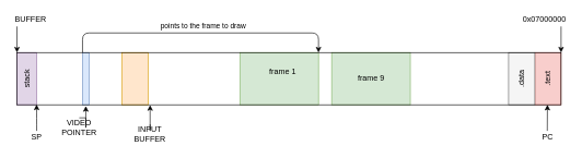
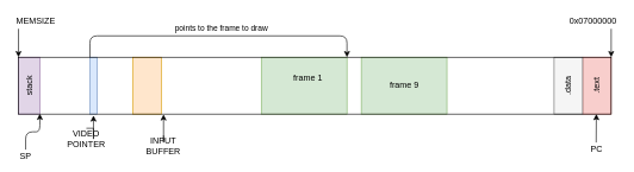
- <mxCell id="23" value="BUFFER" style="text;html=1;strokeColor=none;fillColor=none;align=left;verticalAlign=middle;whiteSpace=wrap;rounded=0;" parent="1" vertex="1"><mxGeometry x="20" y="20" width="80" height="20" as="geometry" /></mxCell>
+ <mxCell id="23" value="MEMSIZE" style="text;html=1;strokeColor=none;fillColor=none;align=left;verticalAlign=middle;whiteSpace=wrap;rounded=0;" parent="1" vertex="1"><mxGeometry x="20" y="20" width="80" height="20" as="geometry" /></mxCell>
- <mxCell id="11" value="SP" style="text;html=1;strokeColor=none;fillColor=none;align=center;verticalAlign=middle;whiteSpace=wrap;rounded=0;" parent="1" vertex="1"><mxGeometry x="35" y="200" width="40" height="20" as="geometry" /></mxCell>
+ <mxCell id="11" value="SP" style="text;html=1;strokeColor=none;fillColor=none;align=center;verticalAlign=middle;whiteSpace=wrap;rounded=0;" parent="1" vertex="1"><mxGeometry x="15" y="210" width="40" height="20" as="geometry" /></mxCell>
